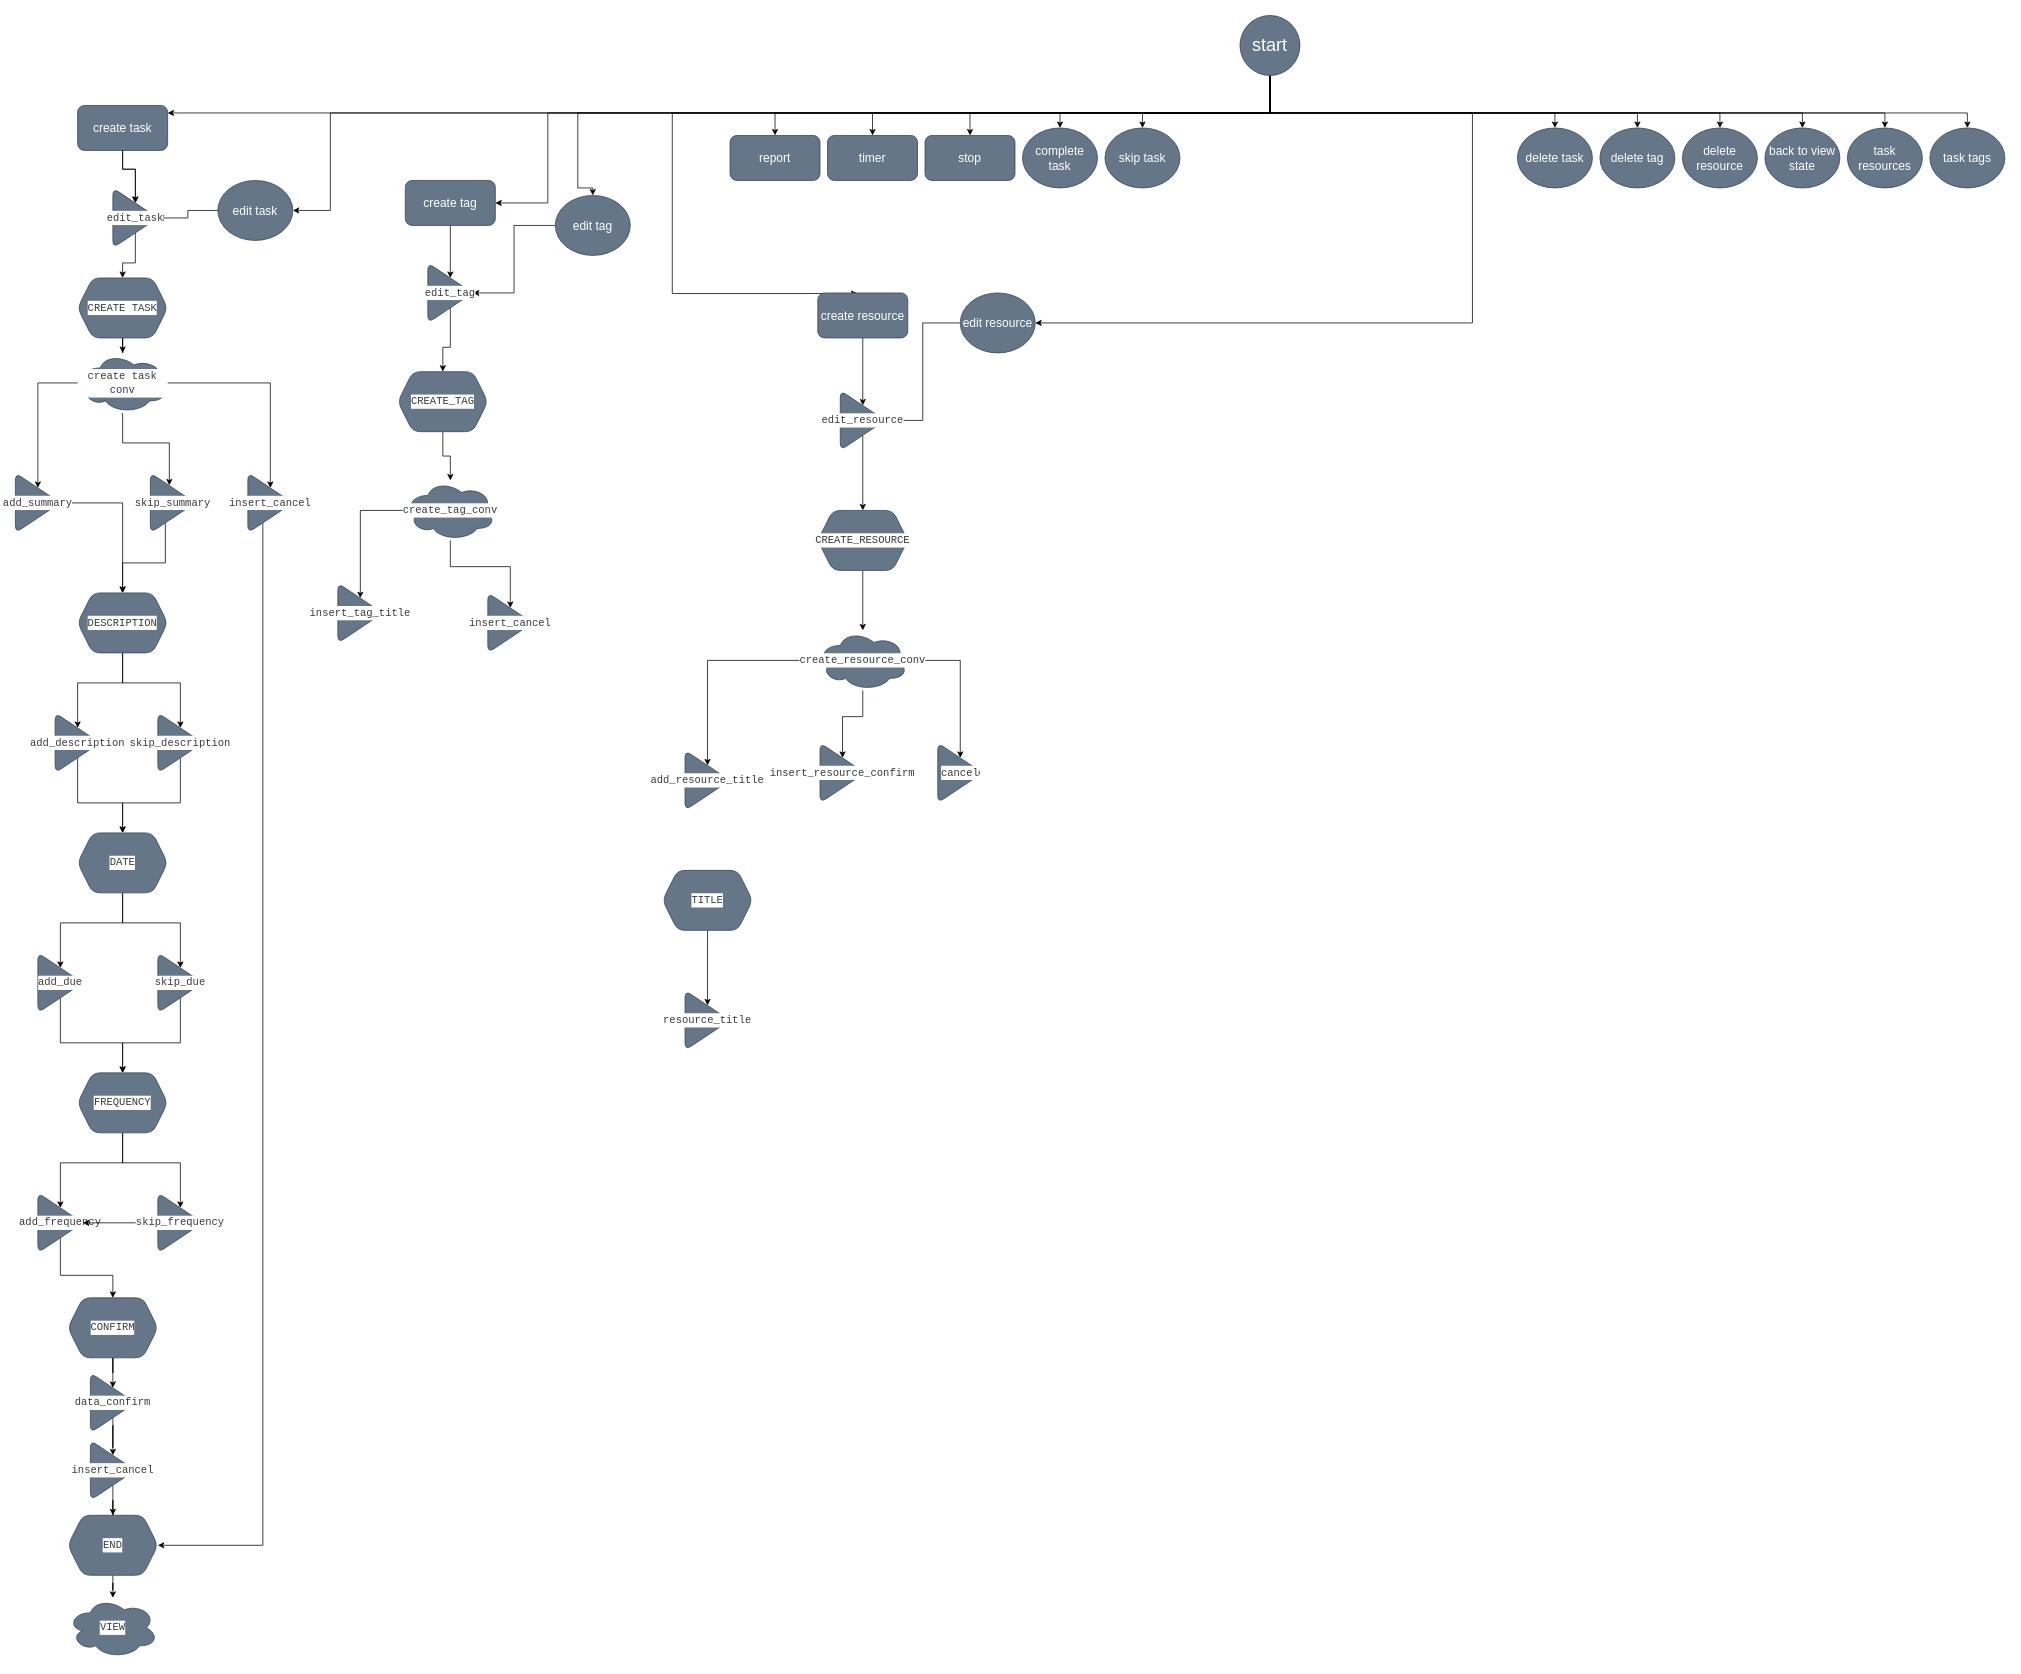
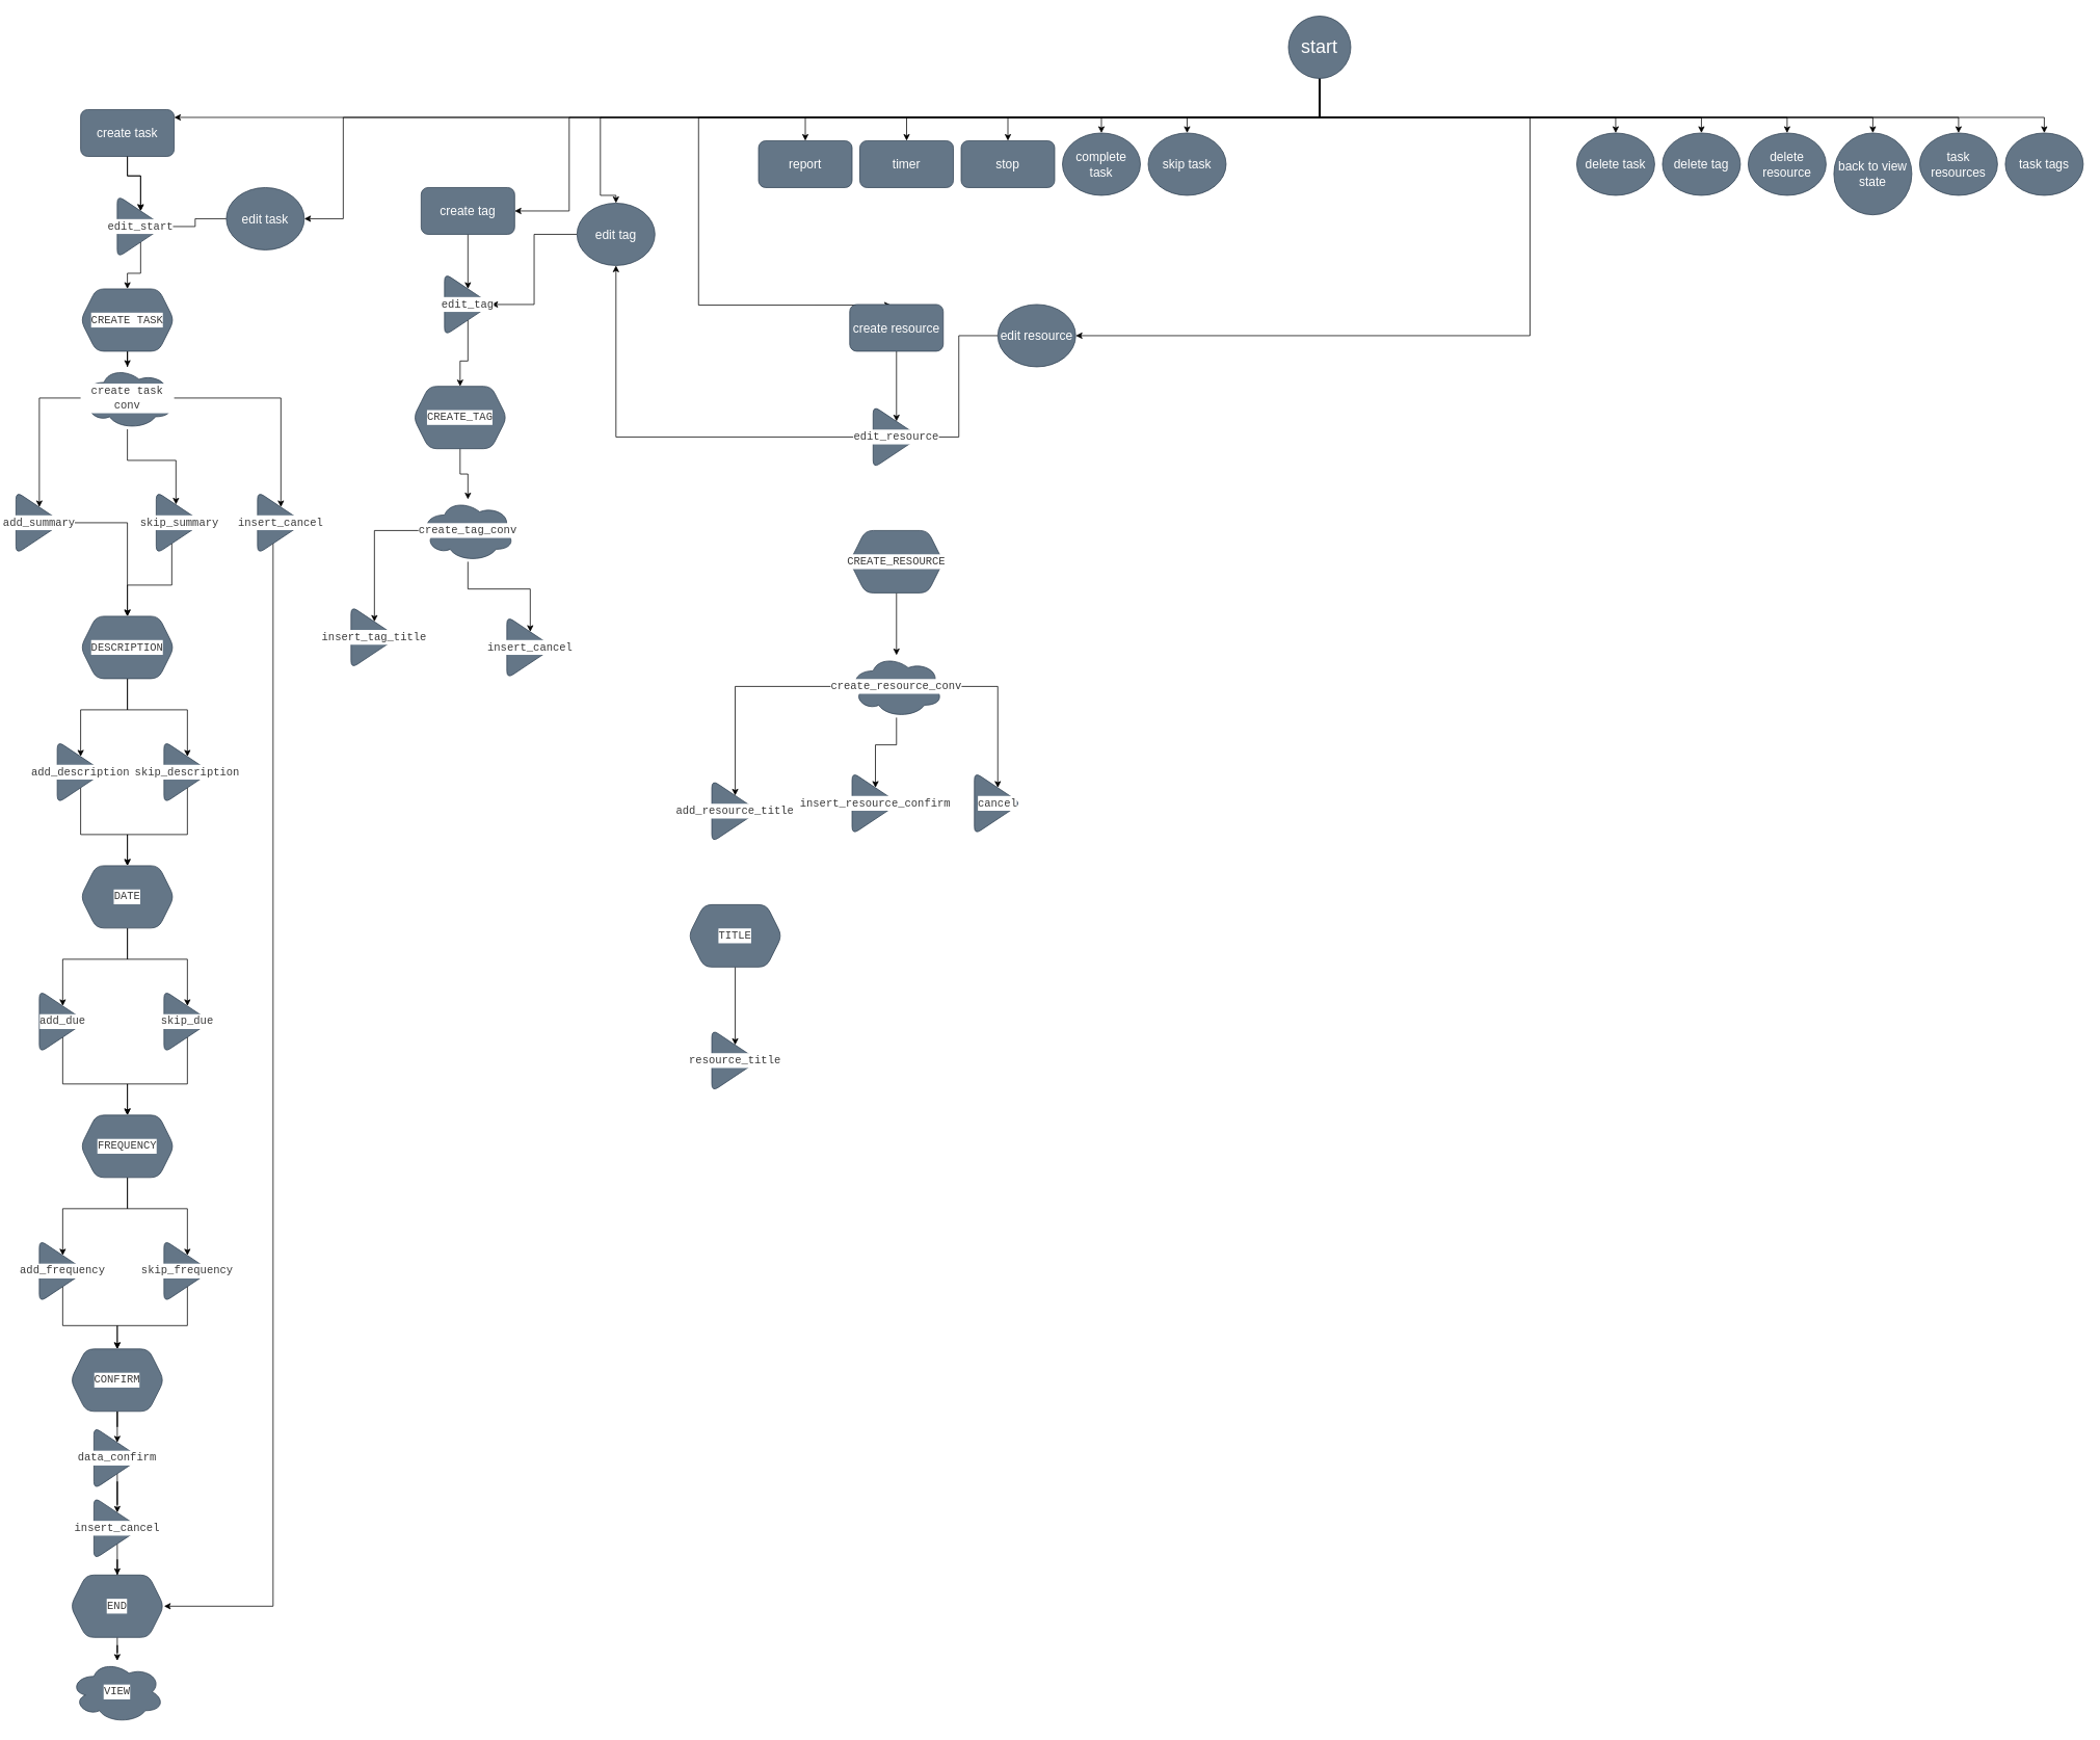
- <mxCell id="41" value="back to view state" style="ellipse;whiteSpace=wrap;html=1;fontSize=16;fillColor=#647687;strokeColor=#314354;fontColor=#ffffff;rounded=1;aspect=fixed;" vertex="1" parent="1"><mxGeometry x="2353" y="170" width="100" height="80" as="geometry" /></mxCell>
+ <mxCell id="41" value="back to view state" style="ellipse;whiteSpace=wrap;html=1;fontSize=16;fillColor=#647687;strokeColor=#314354;fontColor=#ffffff;rounded=1;aspect=fixed;" vertex="1" parent="1"><mxGeometry x="2353" y="170" width="100" height="105" as="geometry" /></mxCell>
- <mxCell id="94" value="&lt;div style=&quot;color: rgb(59, 59, 59); background-color: rgb(255, 255, 255); font-family: Consolas, &amp;quot;Courier New&amp;quot;, monospace; font-weight: normal; font-size: 14px; line-height: 19px;&quot;&gt;&lt;div&gt;edit_task&lt;/div&gt;&lt;/div&gt;" style="triangle;whiteSpace=wrap;html=1;fontSize=16;fillColor=#647687;strokeColor=#314354;fontColor=#ffffff;rounded=1;" vertex="1" parent="1"><mxGeometry x="150" y="250" width="60" height="80" as="geometry" /></mxCell>
+ <mxCell id="94" value="&lt;div style=&quot;color: rgb(59, 59, 59); background-color: rgb(255, 255, 255); font-family: Consolas, &amp;quot;Courier New&amp;quot;, monospace; font-weight: normal; font-size: 14px; line-height: 19px;&quot;&gt;&lt;div&gt;edit_start&lt;/div&gt;&lt;/div&gt;" style="triangle;whiteSpace=wrap;html=1;fontSize=16;fillColor=#647687;strokeColor=#314354;fontColor=#ffffff;rounded=1;" vertex="1" parent="1"><mxGeometry x="150" y="250" width="60" height="80" as="geometry" /></mxCell>
- <mxCell id="97" value="" style="edgeStyle=orthogonalEdgeStyle;rounded=0;orthogonalLoop=1;jettySize=auto;html=1;" edge="1" parent="1" source="98" target="100"><mxGeometry relative="1" as="geometry" /></mxCell>
+ <mxCell id="97" value="" style="edgeStyle=orthogonalEdgeStyle;rounded=0;orthogonalLoop=1;jettySize=auto;html=1;" edge="1" parent="1" source="98" target="35"><mxGeometry relative="1" as="geometry" /></mxCell>
- <mxCell id="75" style="edgeStyle=orthogonalEdgeStyle;rounded=0;orthogonalLoop=1;jettySize=auto;html=1;" edge="1" parent="1" source="76" target="74"><mxGeometry relative="1" as="geometry" /></mxCell>
+ <mxCell id="75" style="edgeStyle=orthogonalEdgeStyle;rounded=0;orthogonalLoop=1;jettySize=auto;html=1;entryX=0.5;entryY=0;entryDx=0;entryDy=0;" edge="1" parent="1" source="76" target="78"><mxGeometry relative="1" as="geometry" /></mxCell>
